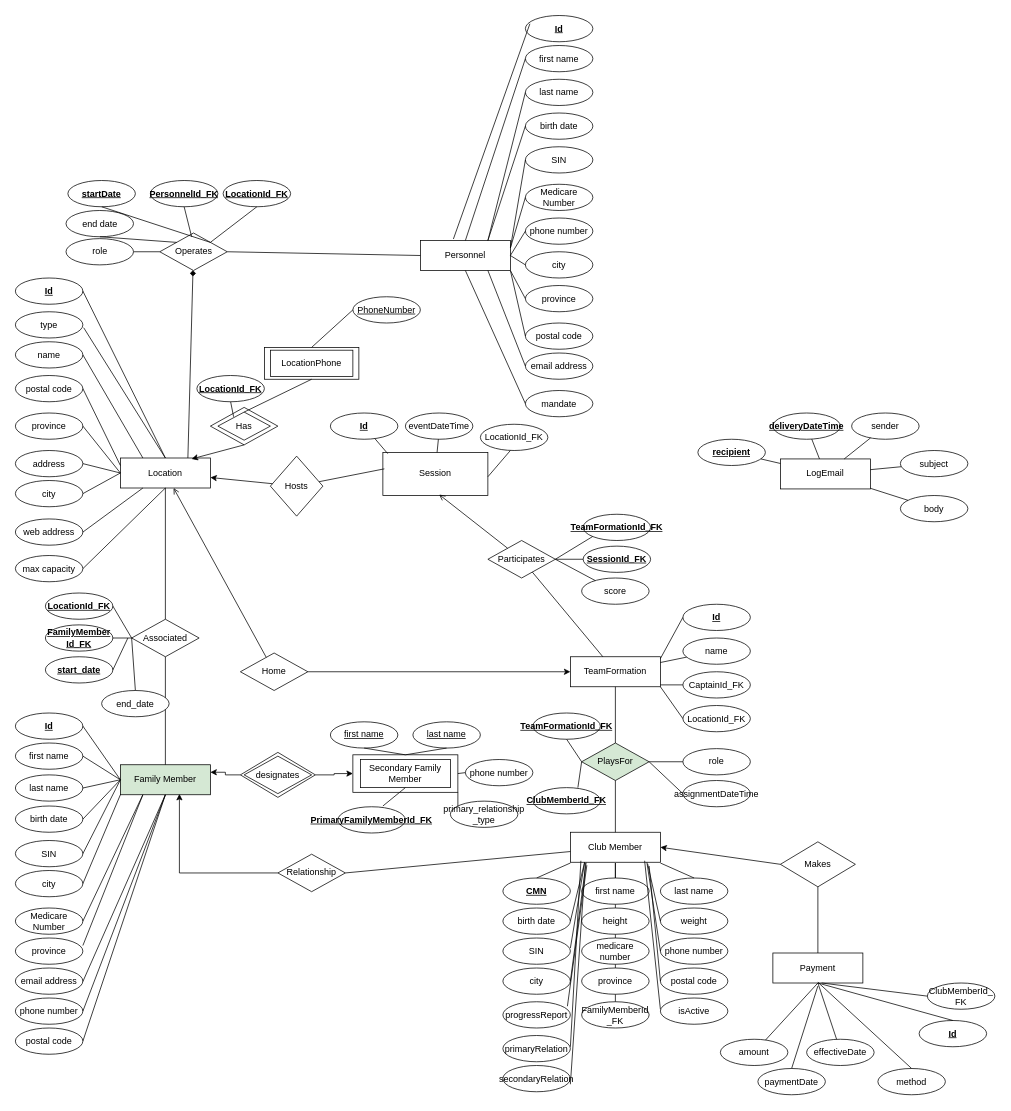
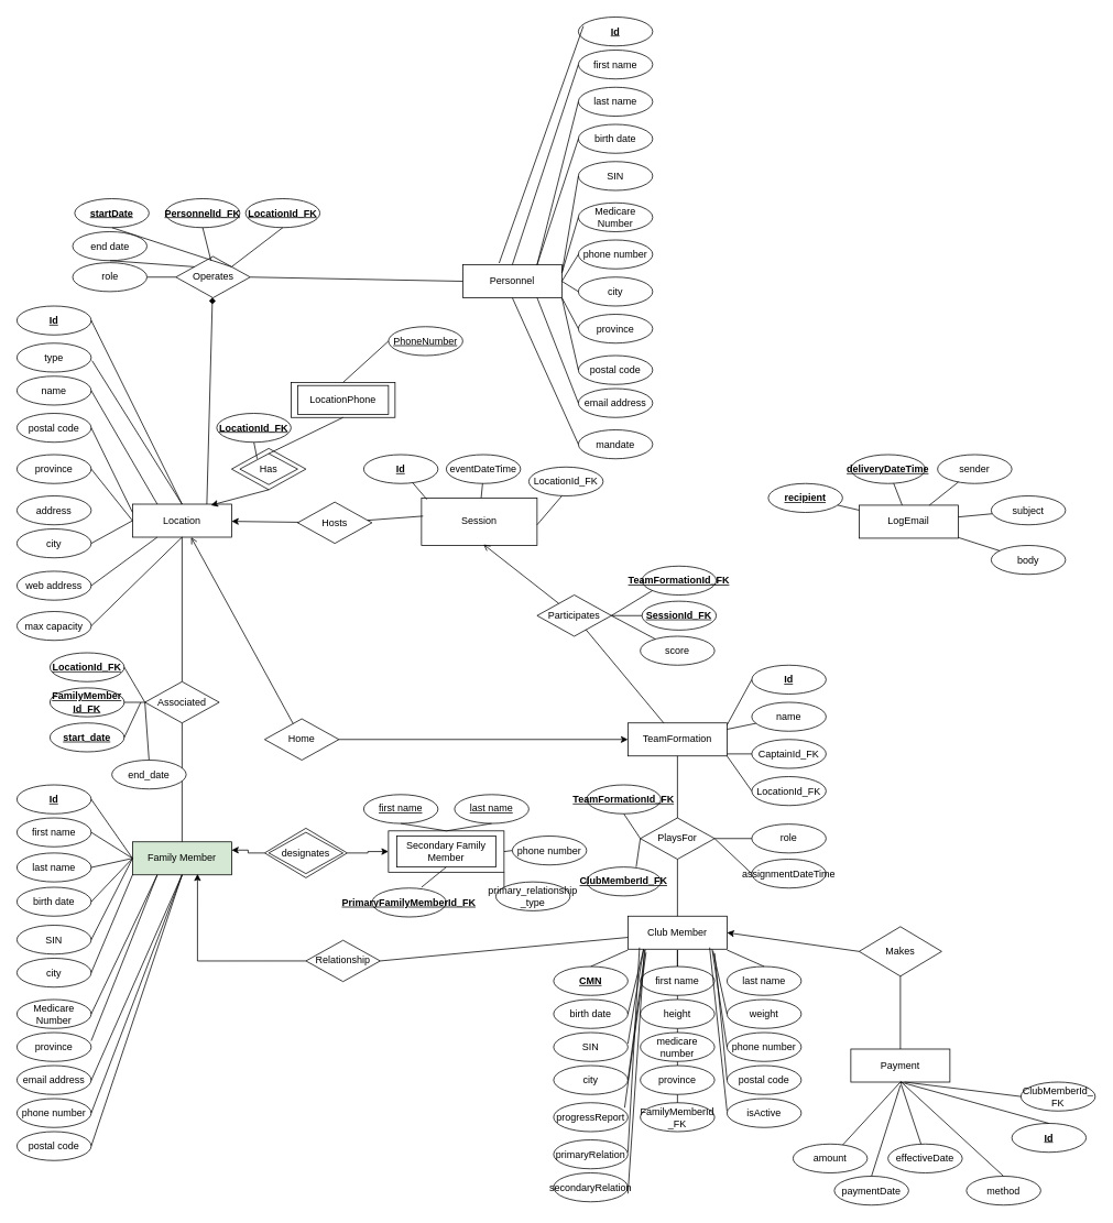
- <mxCell id="17" value="" style="endArrow=none;html=1;rounded=0;entryX=1;entryY=0.5;entryDx=0;entryDy=0;exitX=0;exitY=0.5;exitDx=0;exitDy=0;" parent="1" source="5" target="7" edge="1"><mxGeometry width="50" height="50" relative="1" as="geometry"><mxPoint x="180" y="710" as="sourcePoint" /><mxPoint x="230" y="660" as="targetPoint" /></mxGeometry></mxCell>
- <mxCell id="131" value="Hosts" style="rhombus;whiteSpace=wrap;html=1;" parent="1" vertex="1"><mxGeometry x="360" y="607.5" width="70" height="80" as="geometry" /></mxCell>
+ <mxCell id="131" value="Hosts" style="rhombus;whiteSpace=wrap;html=1;" parent="1" vertex="1"><mxGeometry x="360" y="607.5" width="90" height="50" as="geometry" /></mxCell>
- <mxCell id="128" value="PlaysFor" style="rhombus;whiteSpace=wrap;html=1;fillColor=#d5e8d4;" parent="1" vertex="1"><mxGeometry x="775" y="990" width="90" height="50" as="geometry" /></mxCell>
+ <mxCell id="128" value="PlaysFor" style="rhombus;whiteSpace=wrap;html=1;" parent="1" vertex="1"><mxGeometry x="775" y="990" width="90" height="50" as="geometry" /></mxCell>
